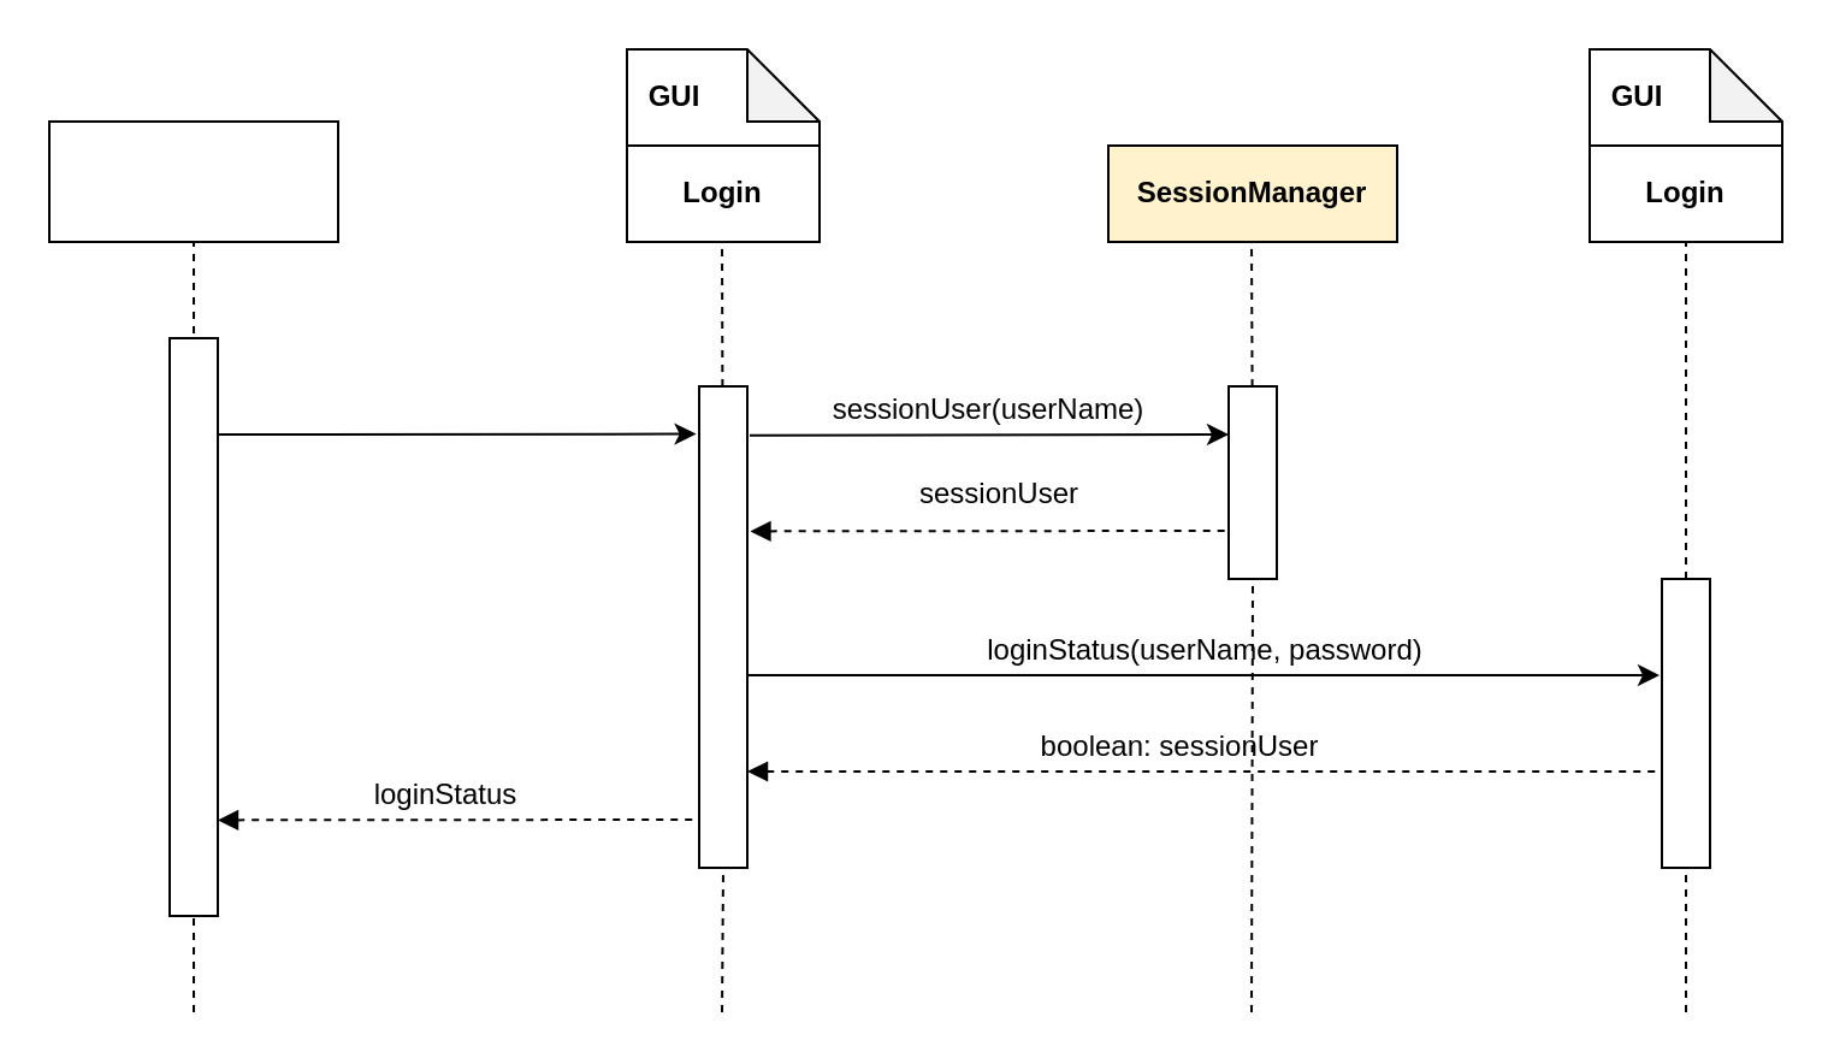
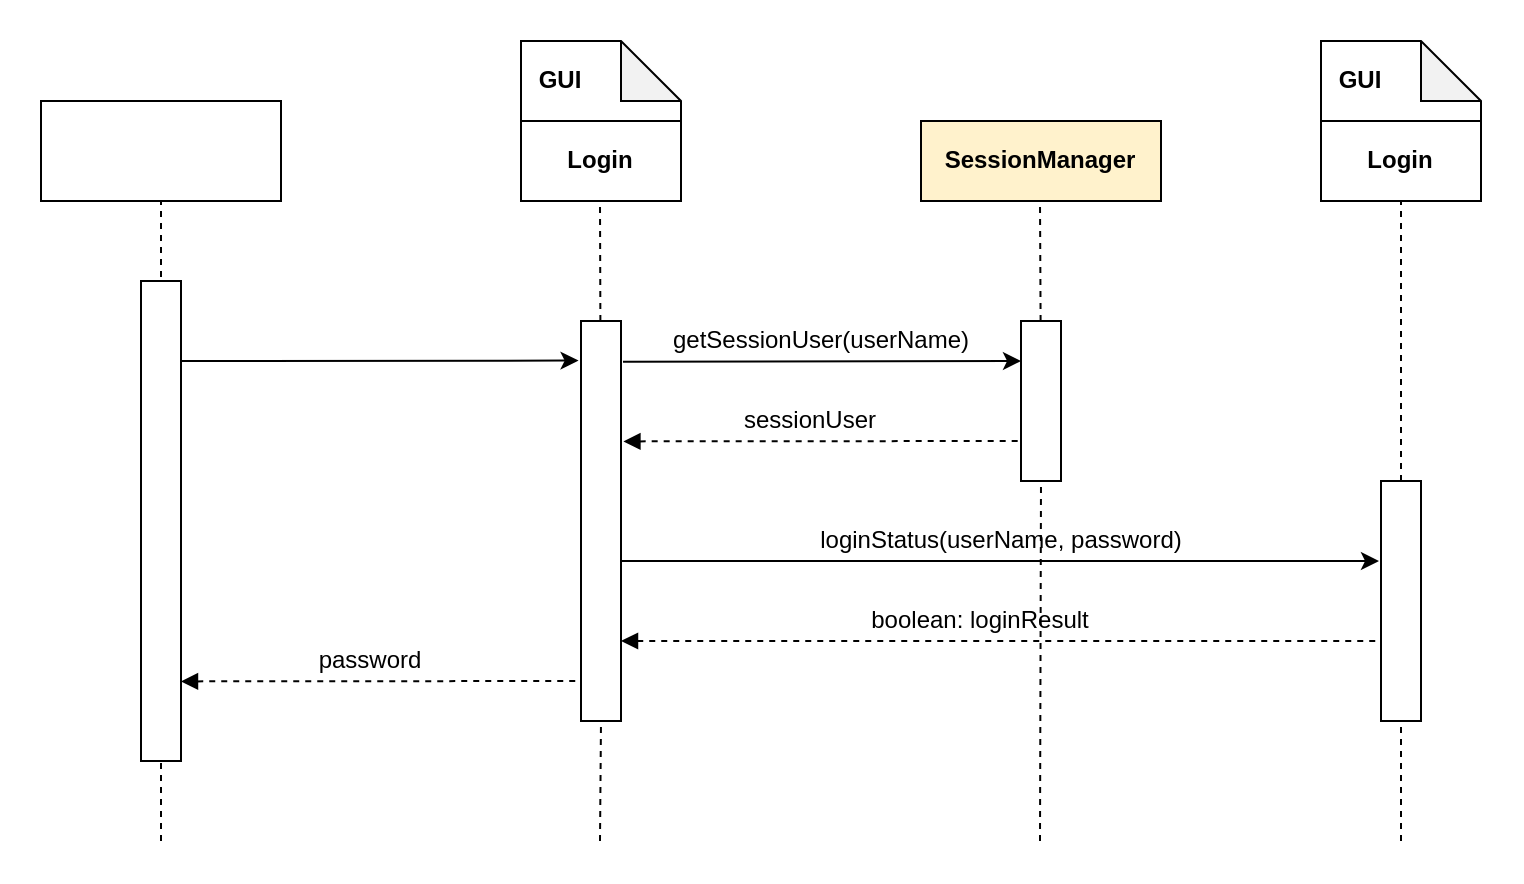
- <mxCell id="17" value="sessionUser(userName)" style="text;html=1;align=center;verticalAlign=middle;resizable=0;points=[];autosize=1;" vertex="1" parent="1"><mxGeometry x="330" y="160" width="160" height="20" as="geometry" /></mxCell>
+ <mxCell id="17" value="getSessionUser(userName)" style="text;html=1;align=center;verticalAlign=middle;resizable=0;points=[];autosize=1;" vertex="1" parent="1"><mxGeometry x="330" y="160" width="160" height="20" as="geometry" /></mxCell>
- <mxCell id="22" value="sessionUser" style="text;html=1;strokeColor=none;fillColor=none;align=center;verticalAlign=middle;whiteSpace=wrap;rounded=0;" vertex="1" parent="1"><mxGeometry x="340" y="195" width="150" height="20" as="geometry" /></mxCell>
+ <mxCell id="22" value="sessionUser" style="text;html=1;strokeColor=none;fillColor=none;align=center;verticalAlign=middle;whiteSpace=wrap;rounded=0;" vertex="1" parent="1"><mxGeometry x="330" y="200" width="150" height="20" as="geometry" /></mxCell>
- <mxCell id="32" value="boolean: sessionUser" style="text;html=1;strokeColor=none;fillColor=none;align=center;verticalAlign=middle;whiteSpace=wrap;rounded=0;" vertex="1" parent="1"><mxGeometry x="415" y="300" width="150" height="20" as="geometry" /></mxCell>
+ <mxCell id="32" value="boolean: loginResult" style="text;html=1;strokeColor=none;fillColor=none;align=center;verticalAlign=middle;whiteSpace=wrap;rounded=0;" vertex="1" parent="1"><mxGeometry x="415" y="300" width="150" height="20" as="geometry" /></mxCell>
- <mxCell id="16" value="loginStatus" style="text;html=1;strokeColor=none;fillColor=none;align=center;verticalAlign=middle;whiteSpace=wrap;rounded=0;" vertex="1" parent="1"><mxGeometry x="110" y="320" width="150" height="20" as="geometry" /></mxCell>
+ <mxCell id="16" value="password" style="text;html=1;strokeColor=none;fillColor=none;align=center;verticalAlign=middle;whiteSpace=wrap;rounded=0;" vertex="1" parent="1"><mxGeometry x="110" y="320" width="150" height="20" as="geometry" /></mxCell>
